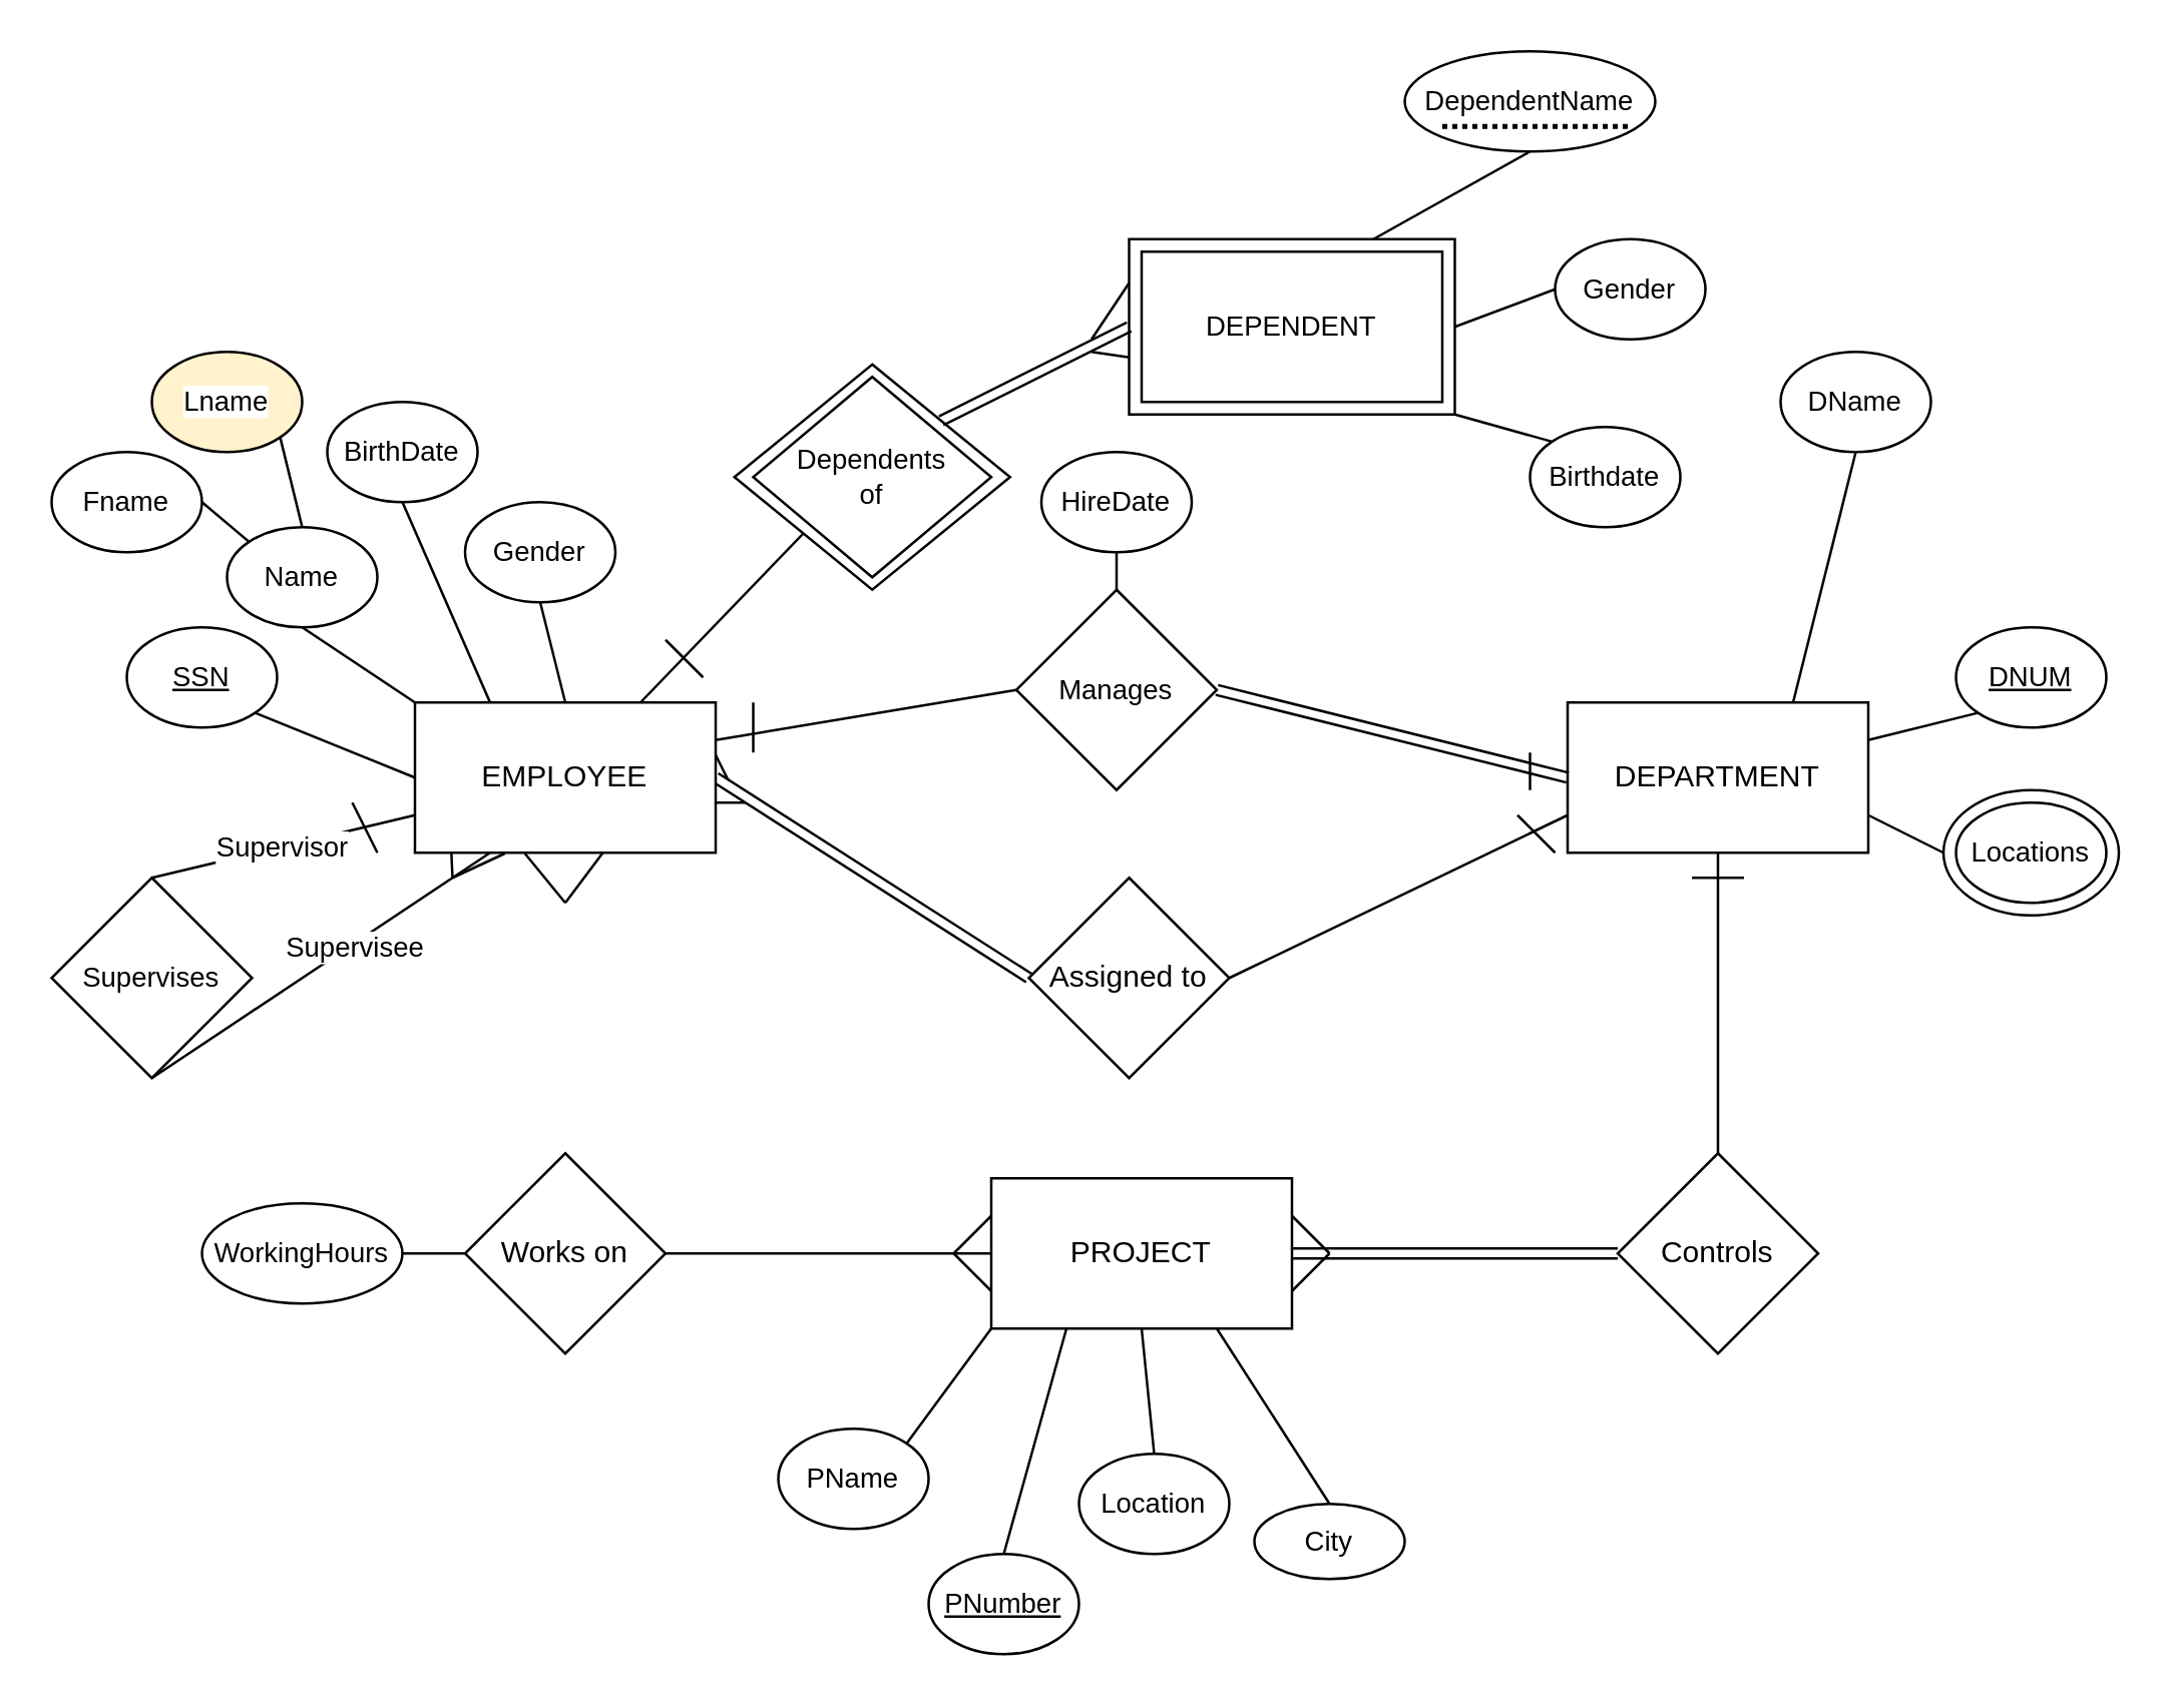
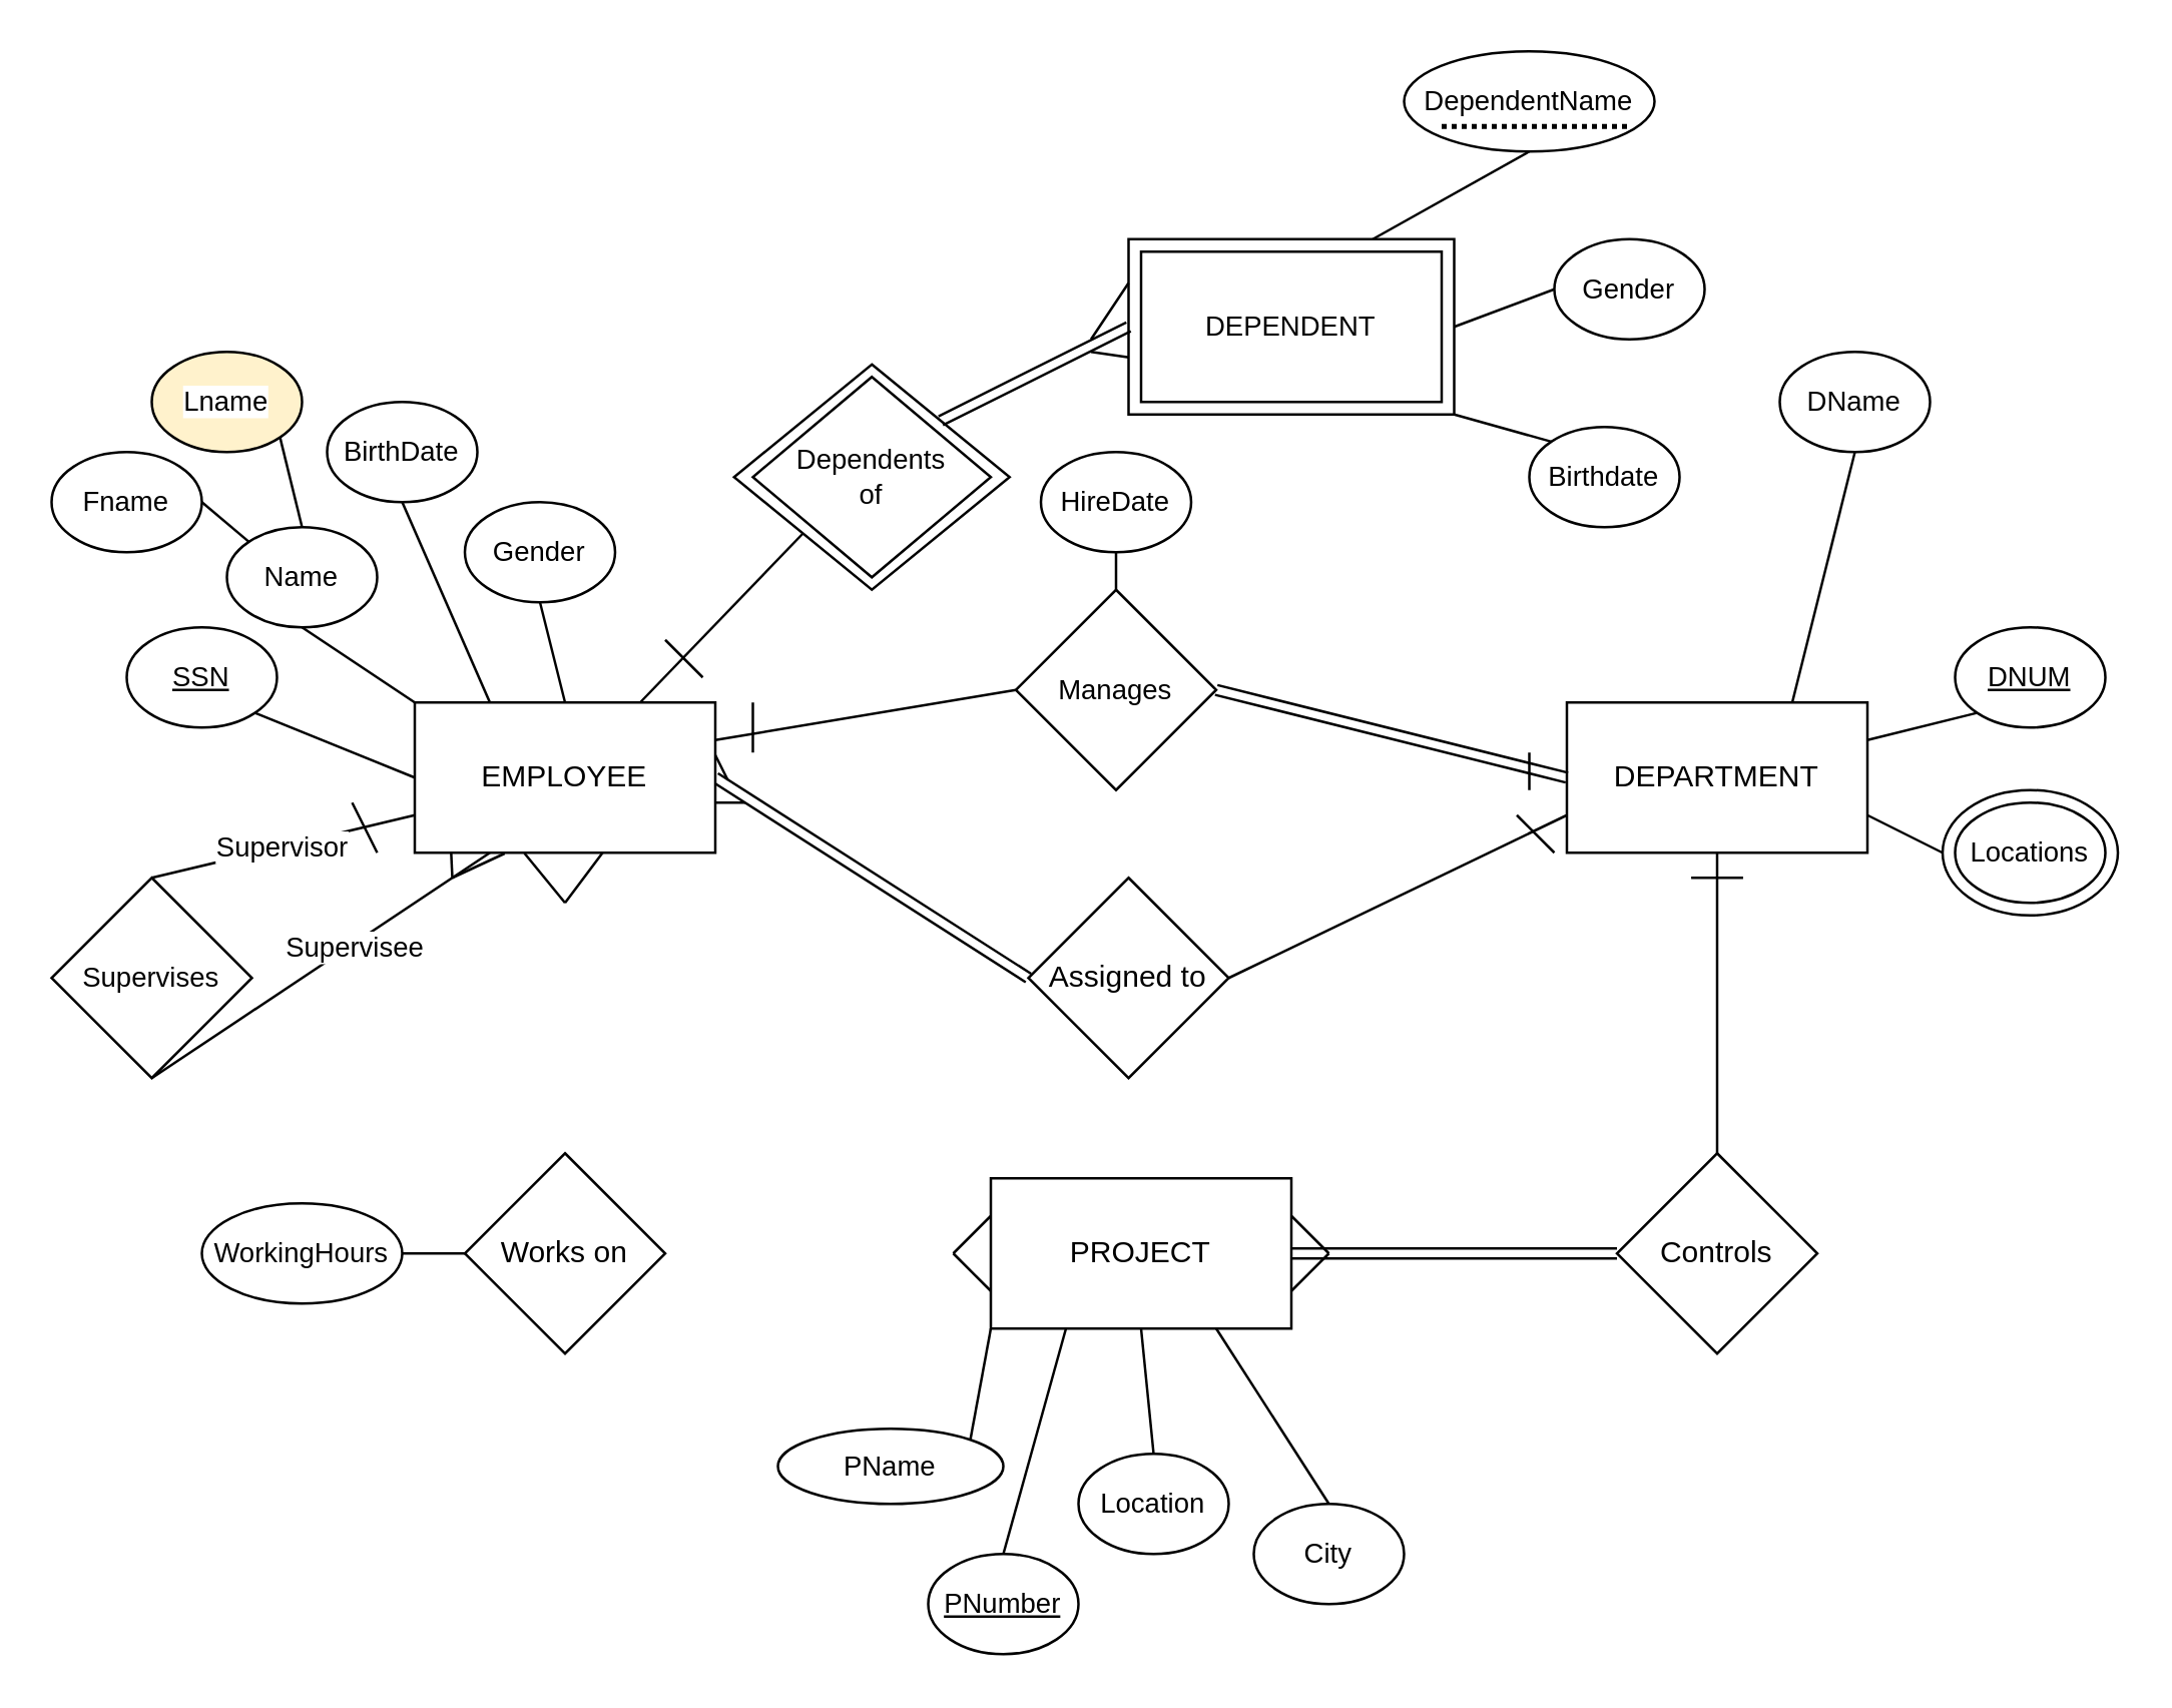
- <mxCell id="23" value="" style="edgeStyle=orthogonalEdgeStyle;rounded=0;orthogonalLoop=1;jettySize=auto;html=1;exitX=1;exitY=0.5;exitDx=0;exitDy=0;entryX=0;entryY=0.5;entryDx=0;entryDy=0;endArrow=none;endFill=0;" edge="1" parent="1" source="25" target="20"><mxGeometry x="-0.92" y="10" relative="1" as="geometry"><mxPoint as="offset" /></mxGeometry></mxCell>
- <mxCell id="51" value="PName" style="ellipse;whiteSpace=wrap;html=1;fontFamily=Helvetica;fontSize=11;fontColor=default;labelBackgroundColor=default;" vertex="1" parent="1"><mxGeometry x="310" y="570" width="60" height="40" as="geometry" /></mxCell>
+ <mxCell id="51" value="PName" style="ellipse;whiteSpace=wrap;html=1;fontFamily=Helvetica;fontSize=11;fontColor=default;labelBackgroundColor=default;" vertex="1" parent="1"><mxGeometry x="310" y="570" width="90" height="30" as="geometry" /></mxCell>
- <mxCell id="53" value="City" style="ellipse;whiteSpace=wrap;html=1;fontFamily=Helvetica;fontSize=11;fontColor=default;labelBackgroundColor=default;" vertex="1" parent="1"><mxGeometry x="500" y="600" width="60" height="30" as="geometry" /></mxCell>
+ <mxCell id="53" value="City" style="ellipse;whiteSpace=wrap;html=1;fontFamily=Helvetica;fontSize=11;fontColor=default;labelBackgroundColor=default;" vertex="1" parent="1"><mxGeometry x="500" y="600" width="60" height="40" as="geometry" /></mxCell>
